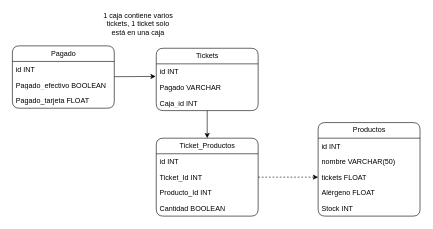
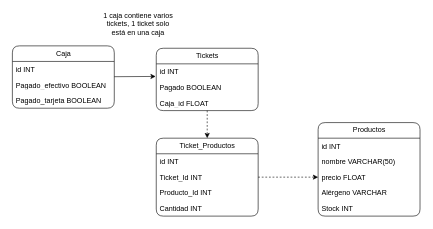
- <mxCell id="3" value="Pagado" style="swimlane;fontStyle=0;childLayout=stackLayout;horizontal=1;startSize=26;fillColor=none;horizontalStack=0;resizeParent=1;resizeParentMax=0;resizeLast=0;collapsible=1;marginBottom=0;html=1;rounded=1;" vertex="1" parent="1"><mxGeometry x="20" y="76" width="170" height="104" as="geometry" /></mxCell>
+ <mxCell id="3" value="Caja" style="swimlane;fontStyle=0;childLayout=stackLayout;horizontal=1;startSize=26;fillColor=none;horizontalStack=0;resizeParent=1;resizeParentMax=0;resizeLast=0;collapsible=1;marginBottom=0;html=1;rounded=1;" vertex="1" parent="1"><mxGeometry x="20" y="76" width="170" height="104" as="geometry" /></mxCell>
- <mxCell id="10" value="Pagado VARCHAR" style="text;strokeColor=none;fillColor=none;align=left;verticalAlign=top;spacingLeft=4;spacingRight=4;overflow=hidden;rotatable=0;points=[[0,0.5],[1,0.5]];portConstraint=eastwest;whiteSpace=wrap;html=1;rounded=1;" vertex="1" parent="8"><mxGeometry y="52" width="170" height="26" as="geometry" /></mxCell>
+ <mxCell id="10" value="Pagado BOOLEAN" style="text;strokeColor=none;fillColor=none;align=left;verticalAlign=top;spacingLeft=4;spacingRight=4;overflow=hidden;rotatable=0;points=[[0,0.5],[1,0.5]];portConstraint=eastwest;whiteSpace=wrap;html=1;rounded=1;" vertex="1" parent="8"><mxGeometry y="52" width="170" height="26" as="geometry" /></mxCell>
- <mxCell id="6" value="Pagado_tarjeta FLOAT" style="text;strokeColor=none;fillColor=none;align=left;verticalAlign=top;spacingLeft=4;spacingRight=4;overflow=hidden;rotatable=0;points=[[0,0.5],[1,0.5]];portConstraint=eastwest;whiteSpace=wrap;html=1;rounded=1;" vertex="1" parent="3"><mxGeometry y="78" width="170" height="26" as="geometry" /></mxCell>
+ <mxCell id="6" value="Pagado_tarjeta BOOLEAN" style="text;strokeColor=none;fillColor=none;align=left;verticalAlign=top;spacingLeft=4;spacingRight=4;overflow=hidden;rotatable=0;points=[[0,0.5],[1,0.5]];portConstraint=eastwest;whiteSpace=wrap;html=1;rounded=1;" vertex="1" parent="3"><mxGeometry y="78" width="170" height="26" as="geometry" /></mxCell>
- <mxCell id="11" value="Caja_id INT" style="text;strokeColor=none;fillColor=none;align=left;verticalAlign=top;spacingLeft=4;spacingRight=4;overflow=hidden;rotatable=0;points=[[0,0.5],[1,0.5]];portConstraint=eastwest;whiteSpace=wrap;html=1;rounded=1;" vertex="1" parent="8"><mxGeometry y="78" width="170" height="26" as="geometry" /></mxCell>
+ <mxCell id="11" value="Caja_id FLOAT" style="text;strokeColor=none;fillColor=none;align=left;verticalAlign=top;spacingLeft=4;spacingRight=4;overflow=hidden;rotatable=0;points=[[0,0.5],[1,0.5]];portConstraint=eastwest;whiteSpace=wrap;html=1;rounded=1;" vertex="1" parent="8"><mxGeometry y="78" width="170" height="26" as="geometry" /></mxCell>
- <mxCell id="7" style="edgeStyle=none;html=1;entryX=0.5;entryY=0;entryDx=0;entryDy=0;rounded=1;" edge="1" parent="1" source="8" target="12"><mxGeometry relative="1" as="geometry" /></mxCell>
+ <mxCell id="7" style="edgeStyle=none;html=1;entryX=0.5;entryY=0;entryDx=0;entryDy=0;rounded=1;dashed=1;" edge="1" parent="1" source="8" target="12"><mxGeometry relative="1" as="geometry" /></mxCell>
- <mxCell id="20" value="tickets FLOAT" style="text;strokeColor=none;fillColor=none;align=left;verticalAlign=top;spacingLeft=4;spacingRight=4;overflow=hidden;rotatable=0;points=[[0,0.5],[1,0.5]];portConstraint=eastwest;whiteSpace=wrap;html=1;rounded=1;" vertex="1" parent="17"><mxGeometry y="78" width="170" height="26" as="geometry" /></mxCell>
+ <mxCell id="20" value="precio FLOAT" style="text;strokeColor=none;fillColor=none;align=left;verticalAlign=top;spacingLeft=4;spacingRight=4;overflow=hidden;rotatable=0;points=[[0,0.5],[1,0.5]];portConstraint=eastwest;whiteSpace=wrap;html=1;rounded=1;" vertex="1" parent="17"><mxGeometry y="78" width="170" height="26" as="geometry" /></mxCell>
- <mxCell id="21" value="Alérgeno FLOAT" style="text;strokeColor=none;fillColor=none;align=left;verticalAlign=top;spacingLeft=4;spacingRight=4;overflow=hidden;rotatable=0;points=[[0,0.5],[1,0.5]];portConstraint=eastwest;whiteSpace=wrap;html=1;rounded=1;" vertex="1" parent="17"><mxGeometry y="104" width="170" height="26" as="geometry" /></mxCell>
+ <mxCell id="21" value="Alérgeno VARCHAR" style="text;strokeColor=none;fillColor=none;align=left;verticalAlign=top;spacingLeft=4;spacingRight=4;overflow=hidden;rotatable=0;points=[[0,0.5],[1,0.5]];portConstraint=eastwest;whiteSpace=wrap;html=1;rounded=1;" vertex="1" parent="17"><mxGeometry y="104" width="170" height="26" as="geometry" /></mxCell>
- <mxCell id="16" value="Cantidad BOOLEAN" style="text;strokeColor=none;fillColor=none;align=left;verticalAlign=top;spacingLeft=4;spacingRight=4;overflow=hidden;rotatable=0;points=[[0,0.5],[1,0.5]];portConstraint=eastwest;whiteSpace=wrap;html=1;rounded=1;" vertex="1" parent="12"><mxGeometry y="104" width="170" height="26" as="geometry" /></mxCell>
+ <mxCell id="16" value="Cantidad INT" style="text;strokeColor=none;fillColor=none;align=left;verticalAlign=top;spacingLeft=4;spacingRight=4;overflow=hidden;rotatable=0;points=[[0,0.5],[1,0.5]];portConstraint=eastwest;whiteSpace=wrap;html=1;rounded=1;" vertex="1" parent="12"><mxGeometry y="104" width="170" height="26" as="geometry" /></mxCell>
